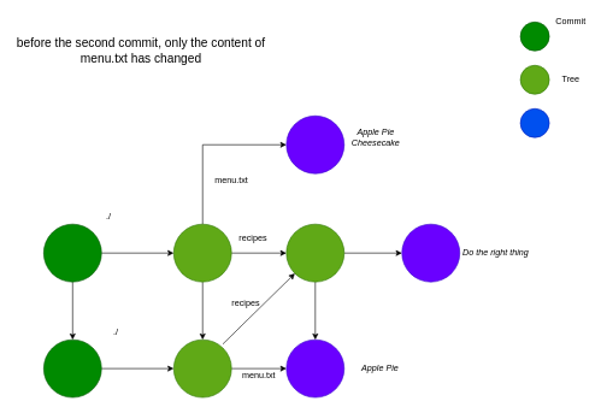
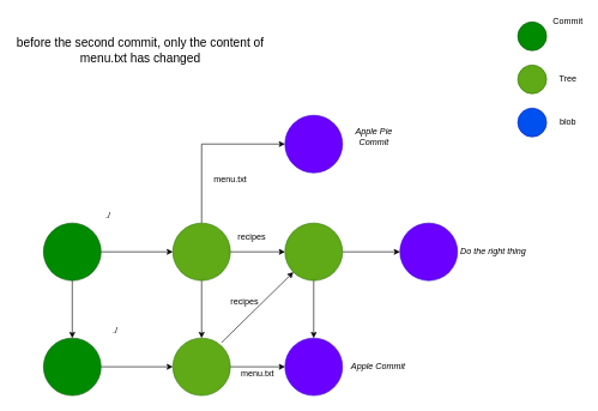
+ <mxCell id="25" value="blob" style="text;html=1;strokeColor=none;fillColor=none;align=center;verticalAlign=middle;whiteSpace=wrap;rounded=0;" vertex="1" parent="1"><mxGeometry x="770" y="160" width="40" height="20" as="geometry" /></mxCell>
- <mxCell id="32" value="&lt;i&gt;Apple Pie&lt;br&gt;Cheesecake&lt;br&gt;&lt;/i&gt;" style="text;html=1;strokeColor=none;fillColor=none;align=center;verticalAlign=middle;whiteSpace=wrap;rounded=0;" vertex="1" parent="1"><mxGeometry x="470" y="180" width="100" height="20" as="geometry" /></mxCell>
+ <mxCell id="32" value="&lt;i&gt;Apple Pie&lt;br&gt;Commit&lt;br&gt;&lt;/i&gt;" style="text;html=1;strokeColor=none;fillColor=none;align=center;verticalAlign=middle;whiteSpace=wrap;rounded=0;" vertex="1" parent="1"><mxGeometry x="470" y="180" width="100" height="20" as="geometry" /></mxCell>
- <mxCell id="34" value="&lt;i&gt;Apple Pie&lt;br&gt;&lt;/i&gt;" style="text;html=1;strokeColor=none;fillColor=none;align=center;verticalAlign=middle;whiteSpace=wrap;rounded=0;" vertex="1" parent="1"><mxGeometry x="476" y="500" width="100" height="20" as="geometry" /></mxCell>
+ <mxCell id="34" value="&lt;i&gt;Apple Commit&lt;br&gt;&lt;/i&gt;" style="text;html=1;strokeColor=none;fillColor=none;align=center;verticalAlign=middle;whiteSpace=wrap;rounded=0;" vertex="1" parent="1"><mxGeometry x="476" y="500" width="100" height="20" as="geometry" /></mxCell>
